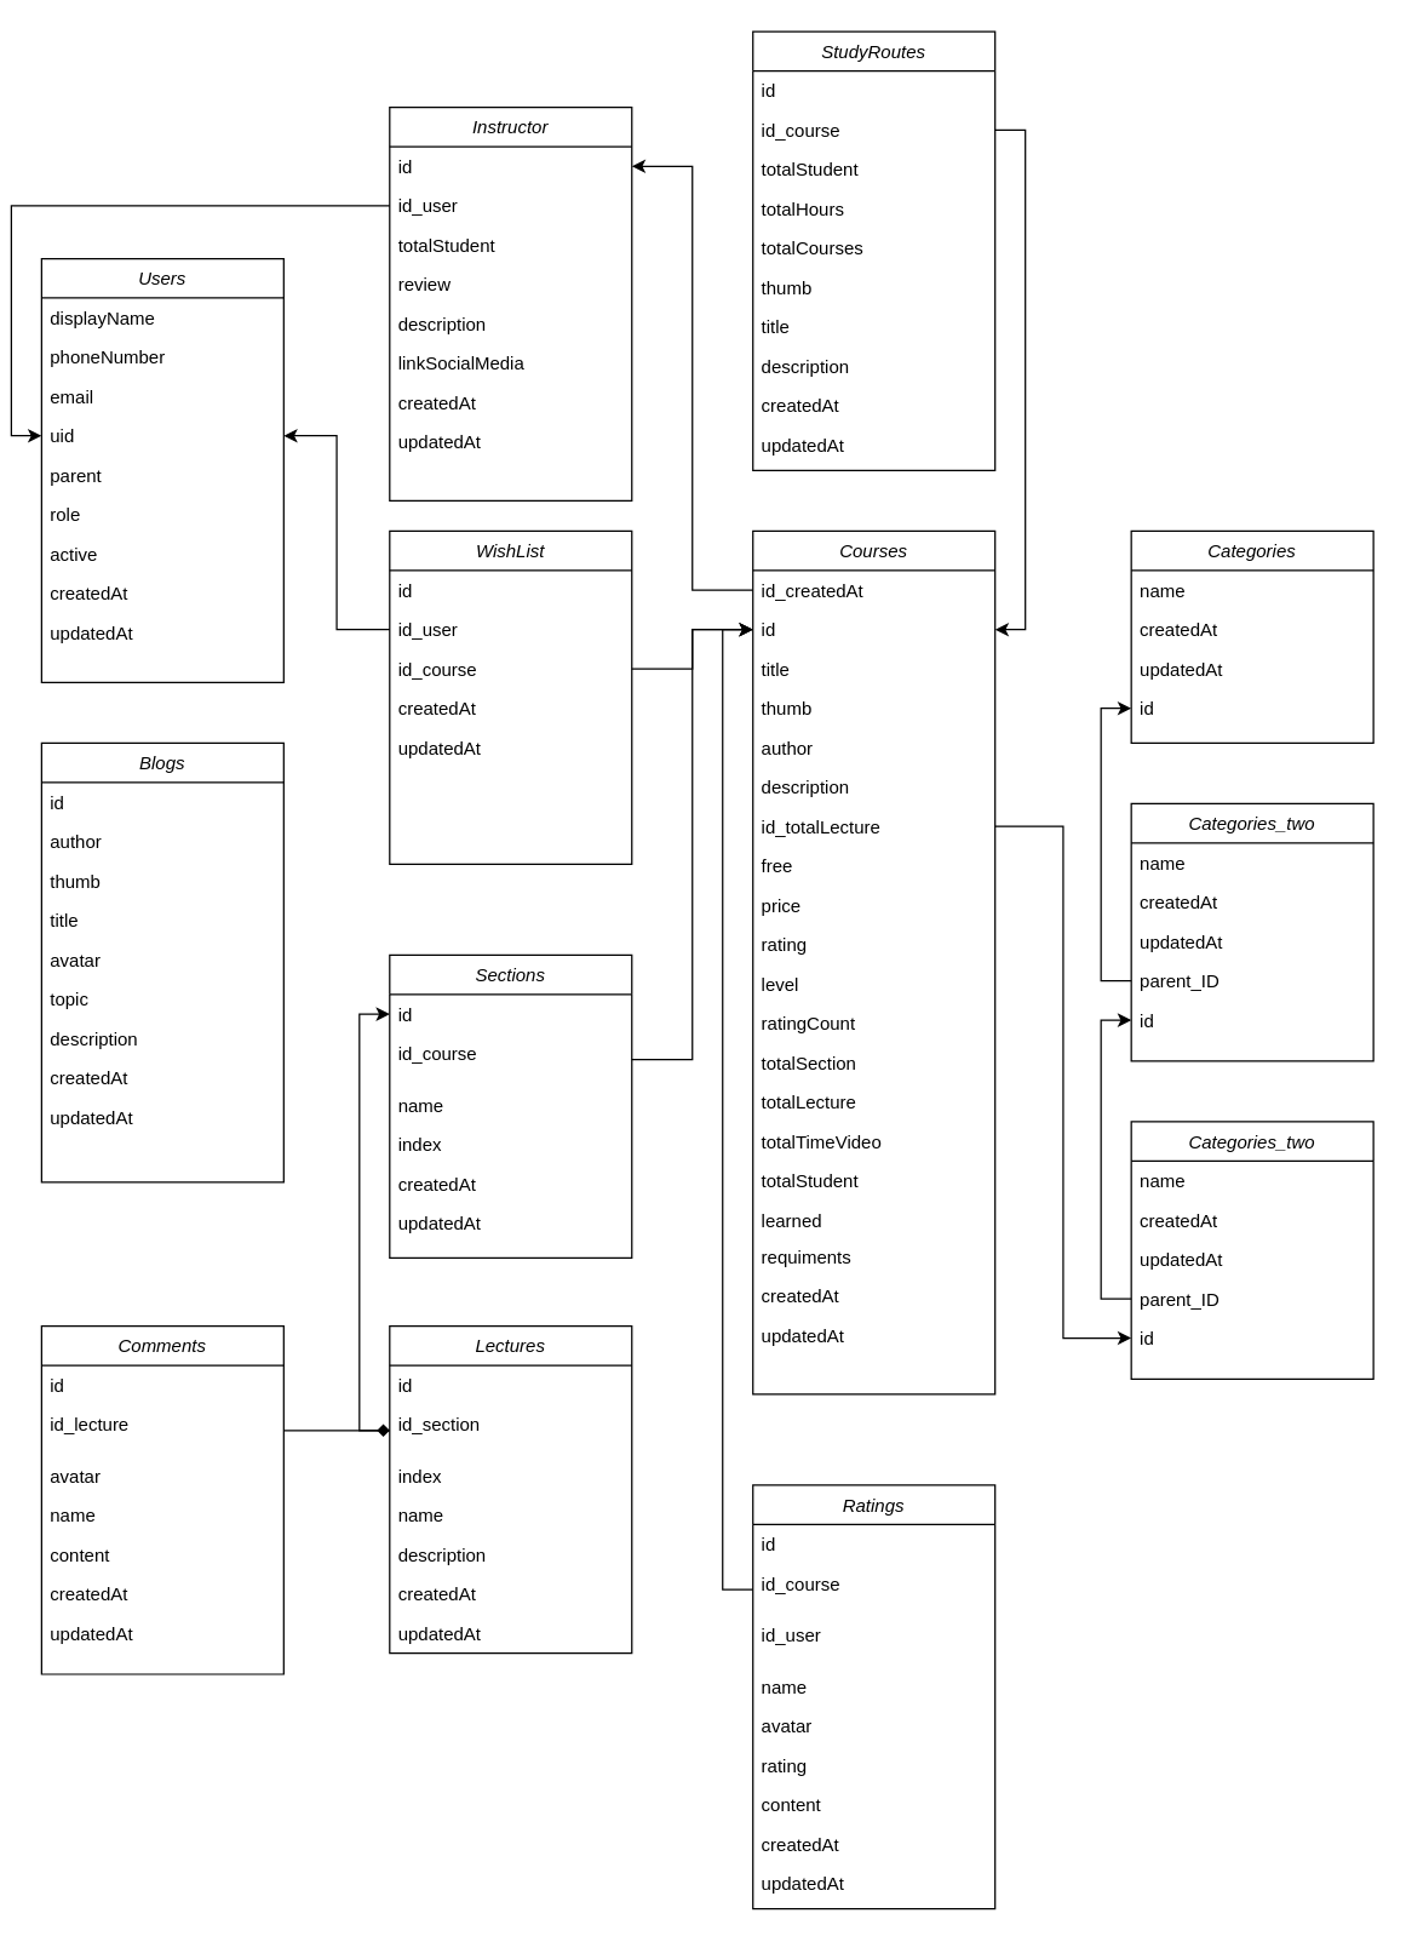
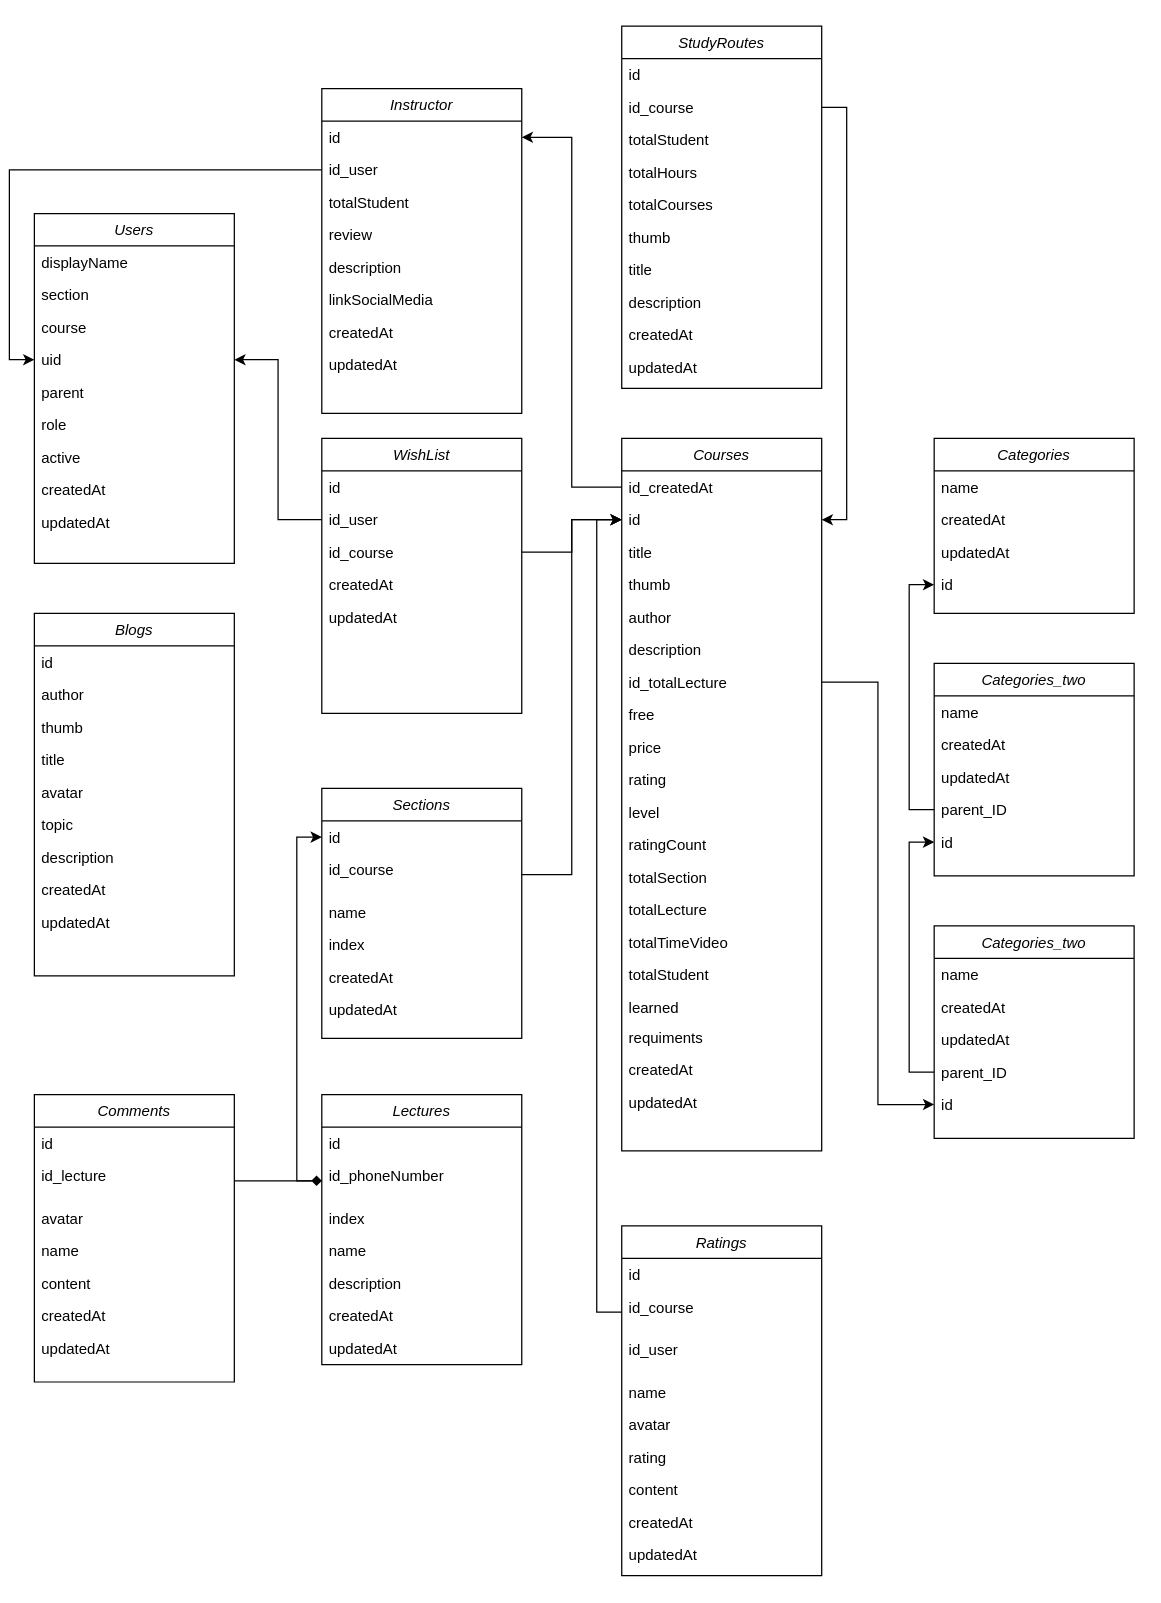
- <mxCell id="4" value="phoneNumber" style="text;align=left;verticalAlign=top;spacingLeft=4;spacingRight=4;overflow=hidden;rotatable=0;points=[[0,0.5],[1,0.5]];portConstraint=eastwest;rounded=0;shadow=0;html=0;" parent="2" vertex="1"><mxGeometry y="52" width="160" height="26" as="geometry" /></mxCell>
+ <mxCell id="4" value="section" style="text;align=left;verticalAlign=top;spacingLeft=4;spacingRight=4;overflow=hidden;rotatable=0;points=[[0,0.5],[1,0.5]];portConstraint=eastwest;rounded=0;shadow=0;html=0;" parent="2" vertex="1"><mxGeometry y="52" width="160" height="26" as="geometry" /></mxCell>
- <mxCell id="5" value="email" style="text;align=left;verticalAlign=top;spacingLeft=4;spacingRight=4;overflow=hidden;rotatable=0;points=[[0,0.5],[1,0.5]];portConstraint=eastwest;rounded=0;shadow=0;html=0;" parent="2" vertex="1"><mxGeometry y="78" width="160" height="26" as="geometry" /></mxCell>
+ <mxCell id="5" value="course" style="text;align=left;verticalAlign=top;spacingLeft=4;spacingRight=4;overflow=hidden;rotatable=0;points=[[0,0.5],[1,0.5]];portConstraint=eastwest;rounded=0;shadow=0;html=0;" parent="2" vertex="1"><mxGeometry y="78" width="160" height="26" as="geometry" /></mxCell>
- <mxCell id="71" value="id_section" style="text;align=left;verticalAlign=top;spacingLeft=4;spacingRight=4;overflow=hidden;rotatable=0;points=[[0,0.5],[1,0.5]];portConstraint=eastwest;" parent="69" vertex="1"><mxGeometry y="52" width="160" height="34" as="geometry" /></mxCell>
+ <mxCell id="71" value="id_phoneNumber" style="text;align=left;verticalAlign=top;spacingLeft=4;spacingRight=4;overflow=hidden;rotatable=0;points=[[0,0.5],[1,0.5]];portConstraint=eastwest;" parent="69" vertex="1"><mxGeometry y="52" width="160" height="34" as="geometry" /></mxCell>
